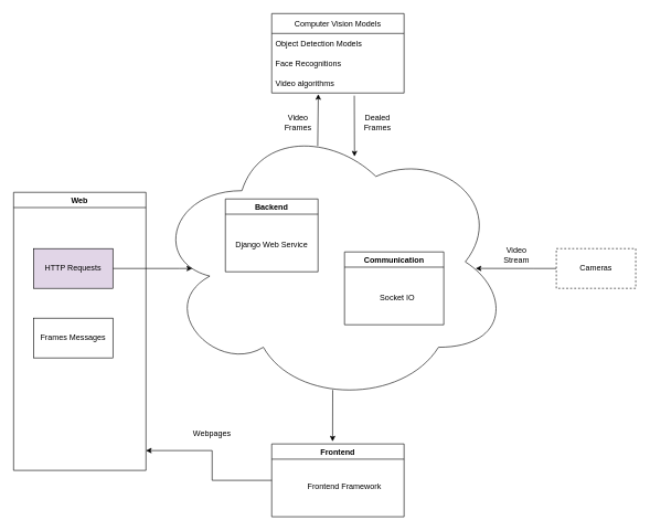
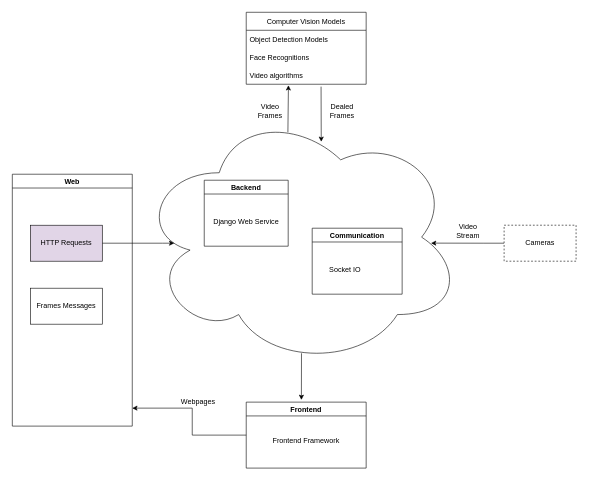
- <mxCell id="17" value="Socket IO" style="text;html=1;strokeColor=none;fillColor=none;align=center;verticalAlign=middle;whiteSpace=wrap;rounded=0;" vertex="1" parent="1"><mxGeometry x="570" y="435" width="60" height="30" as="geometry" /></mxCell>
+ <mxCell id="17" value="Socket IO" style="text;html=1;strokeColor=none;fillColor=none;align=center;verticalAlign=middle;whiteSpace=wrap;rounded=0;" vertex="1" parent="1"><mxGeometry x="545" y="435" width="60" height="30" as="geometry" /></mxCell>
- <mxCell id="26" value="Webpages" style="text;html=1;strokeColor=none;fillColor=none;align=center;verticalAlign=middle;whiteSpace=wrap;rounded=0;" vertex="1" parent="1"><mxGeometry x="290" y="640" width="60" height="30" as="geometry" /></mxCell>
+ <mxCell id="26" value="Webpages" style="text;html=1;strokeColor=none;fillColor=none;align=center;verticalAlign=middle;whiteSpace=wrap;rounded=0;" vertex="1" parent="1"><mxGeometry x="300" y="655" width="60" height="30" as="geometry" /></mxCell>
- <mxCell id="23" value="Frontend Framework" style="text;html=1;strokeColor=none;fillColor=none;align=center;verticalAlign=middle;whiteSpace=wrap;rounded=0;" vertex="1" parent="22"><mxGeometry x="50" y="50" width="120" height="30" as="geometry" /></mxCell>
+ <mxCell id="23" value="Frontend Framework" style="text;html=1;strokeColor=none;fillColor=none;align=center;verticalAlign=middle;whiteSpace=wrap;rounded=0;" vertex="1" parent="22"><mxGeometry x="40" y="50" width="120" height="30" as="geometry" /></mxCell>
